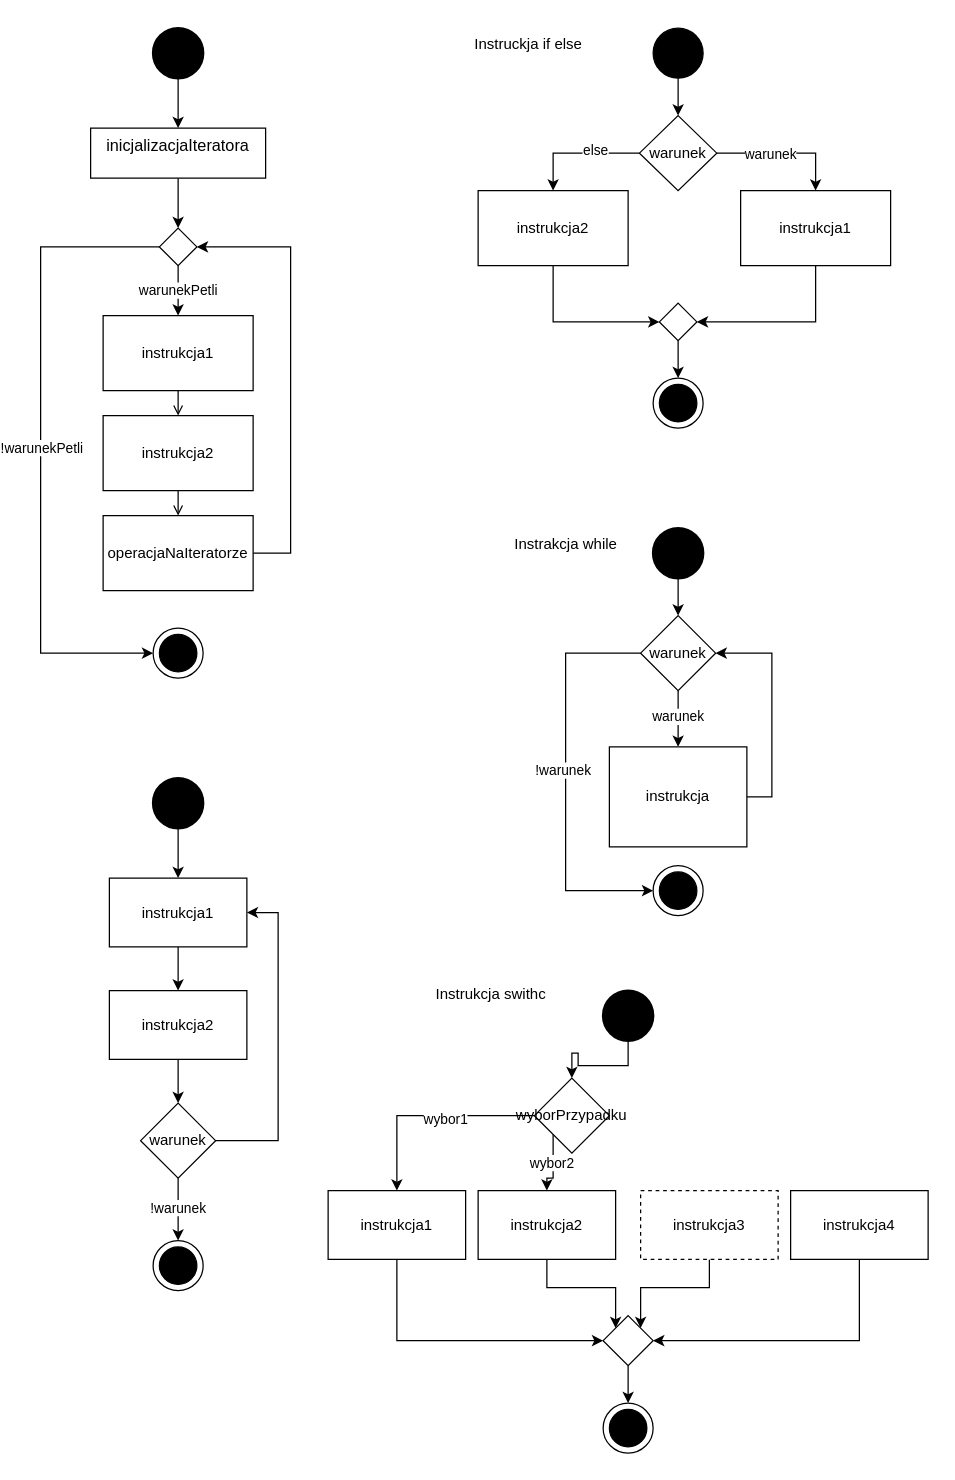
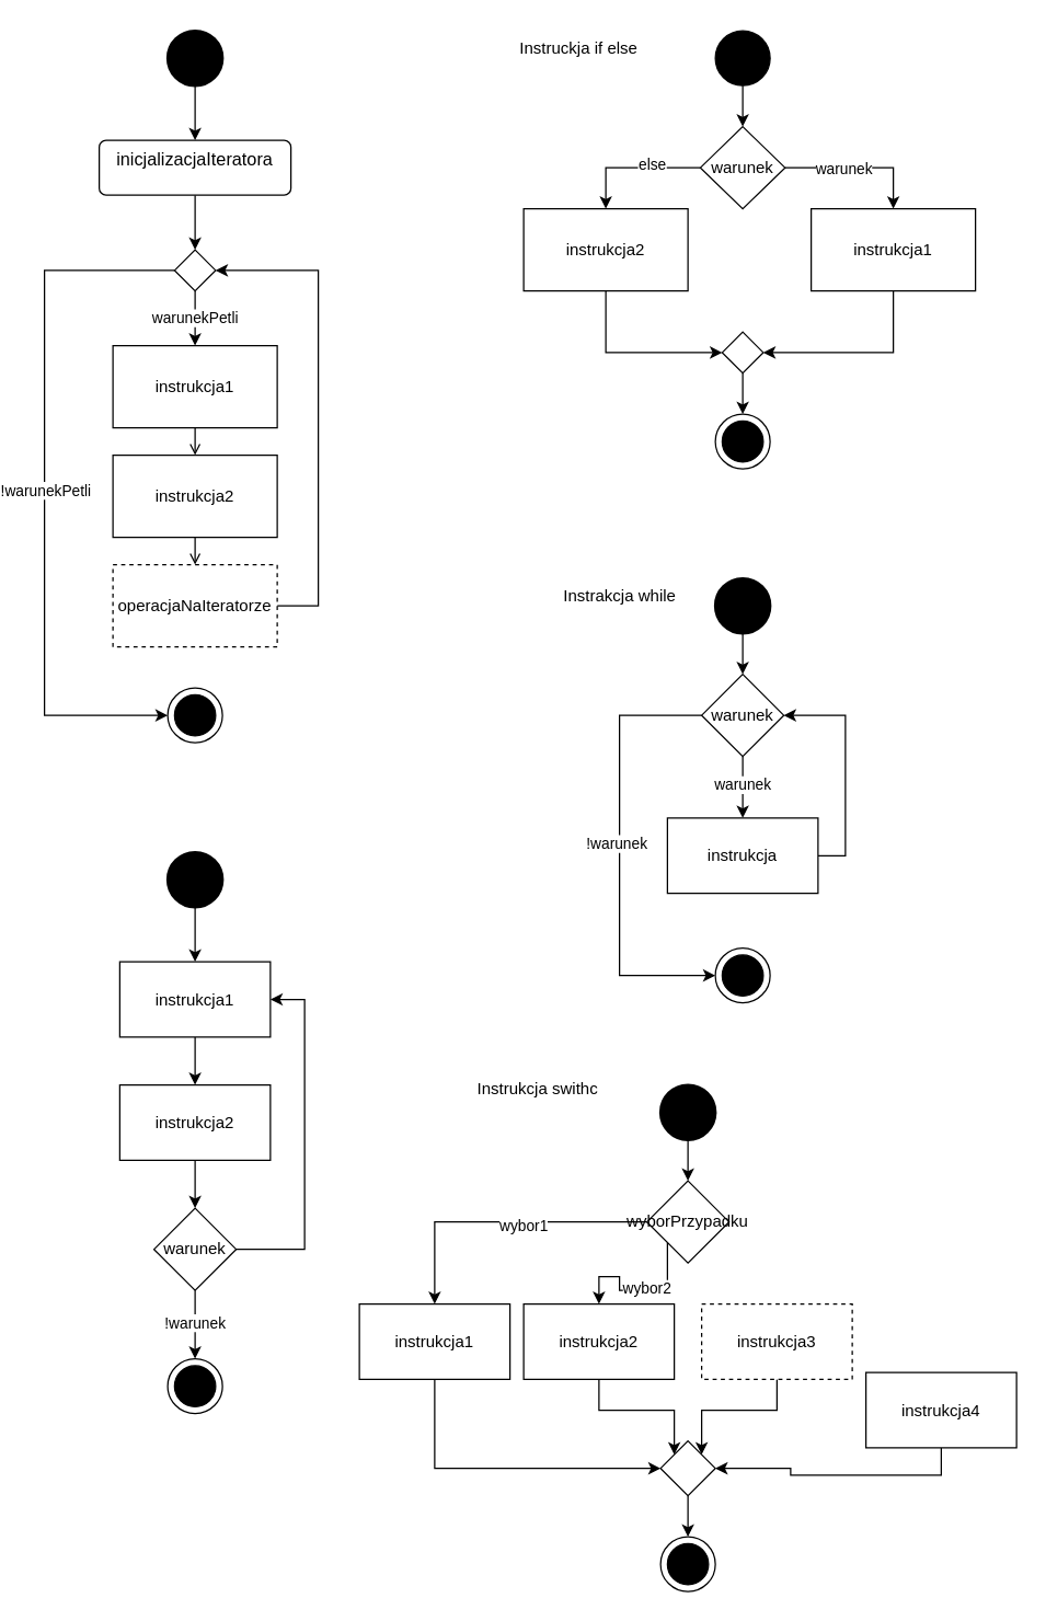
- <mxCell id="5" value="&lt;div style=&quot;text-align: start; background-color: transparent; font-family: sans-serif;&quot;&gt;&lt;font style=&quot;font-size: 13px;&quot;&gt;inicjalizacjaIteratora&lt;/font&gt;&lt;/div&gt;" style="html=1;align=center;verticalAlign=top;rounded=0;absoluteArcSize=1;arcSize=10;dashed=0;whiteSpace=wrap;" parent="1" vertex="1"><mxGeometry x="60" y="102" width="140" height="40" as="geometry" /></mxCell>
+ <mxCell id="5" value="&lt;div style=&quot;text-align: start; background-color: transparent; font-family: sans-serif;&quot;&gt;&lt;font style=&quot;font-size: 13px;&quot;&gt;inicjalizacjaIteratora&lt;/font&gt;&lt;/div&gt;" style="html=1;align=center;verticalAlign=top;absoluteArcSize=1;arcSize=10;dashed=0;whiteSpace=wrap;rounded=1;" parent="1" vertex="1"><mxGeometry x="60" y="102" width="140" height="40" as="geometry" /></mxCell>
- <mxCell id="13" value="operacjaNaIteratorze" style="rounded=0;whiteSpace=wrap;html=1;" parent="1" vertex="1"><mxGeometry x="70" y="412" width="120" height="60" as="geometry" /></mxCell>
+ <mxCell id="13" value="operacjaNaIteratorze" style="rounded=0;whiteSpace=wrap;html=1;dashed=1;" parent="1" vertex="1"><mxGeometry x="70" y="412" width="120" height="60" as="geometry" /></mxCell>
- <mxCell id="40" value="instrukcja" style="rounded=0;whiteSpace=wrap;html=1;" parent="1" vertex="1"><mxGeometry x="475" y="597" width="110" height="80" as="geometry" /></mxCell>
+ <mxCell id="40" value="instrukcja" style="rounded=0;whiteSpace=wrap;html=1;" parent="1" vertex="1"><mxGeometry x="475" y="597" width="110" height="55" as="geometry" /></mxCell>
- <mxCell id="61" value="wyborPrzypadku" style="rhombus;whiteSpace=wrap;html=1;" parent="1" vertex="1"><mxGeometry x="415" y="862" width="60" height="60" as="geometry" /></mxCell>
+ <mxCell id="61" value="wyborPrzypadku" style="rhombus;whiteSpace=wrap;html=1;" parent="1" vertex="1"><mxGeometry x="460" y="862" width="60" height="60" as="geometry" /></mxCell>
- <mxCell id="69" value="instrukcja4" style="rounded=0;whiteSpace=wrap;html=1;" parent="1" vertex="1"><mxGeometry x="620" y="952" width="110" height="55" as="geometry" /></mxCell>
+ <mxCell id="69" value="instrukcja4" style="rounded=0;whiteSpace=wrap;html=1;" parent="1" vertex="1"><mxGeometry x="620" y="1002" width="110" height="55" as="geometry" /></mxCell>
